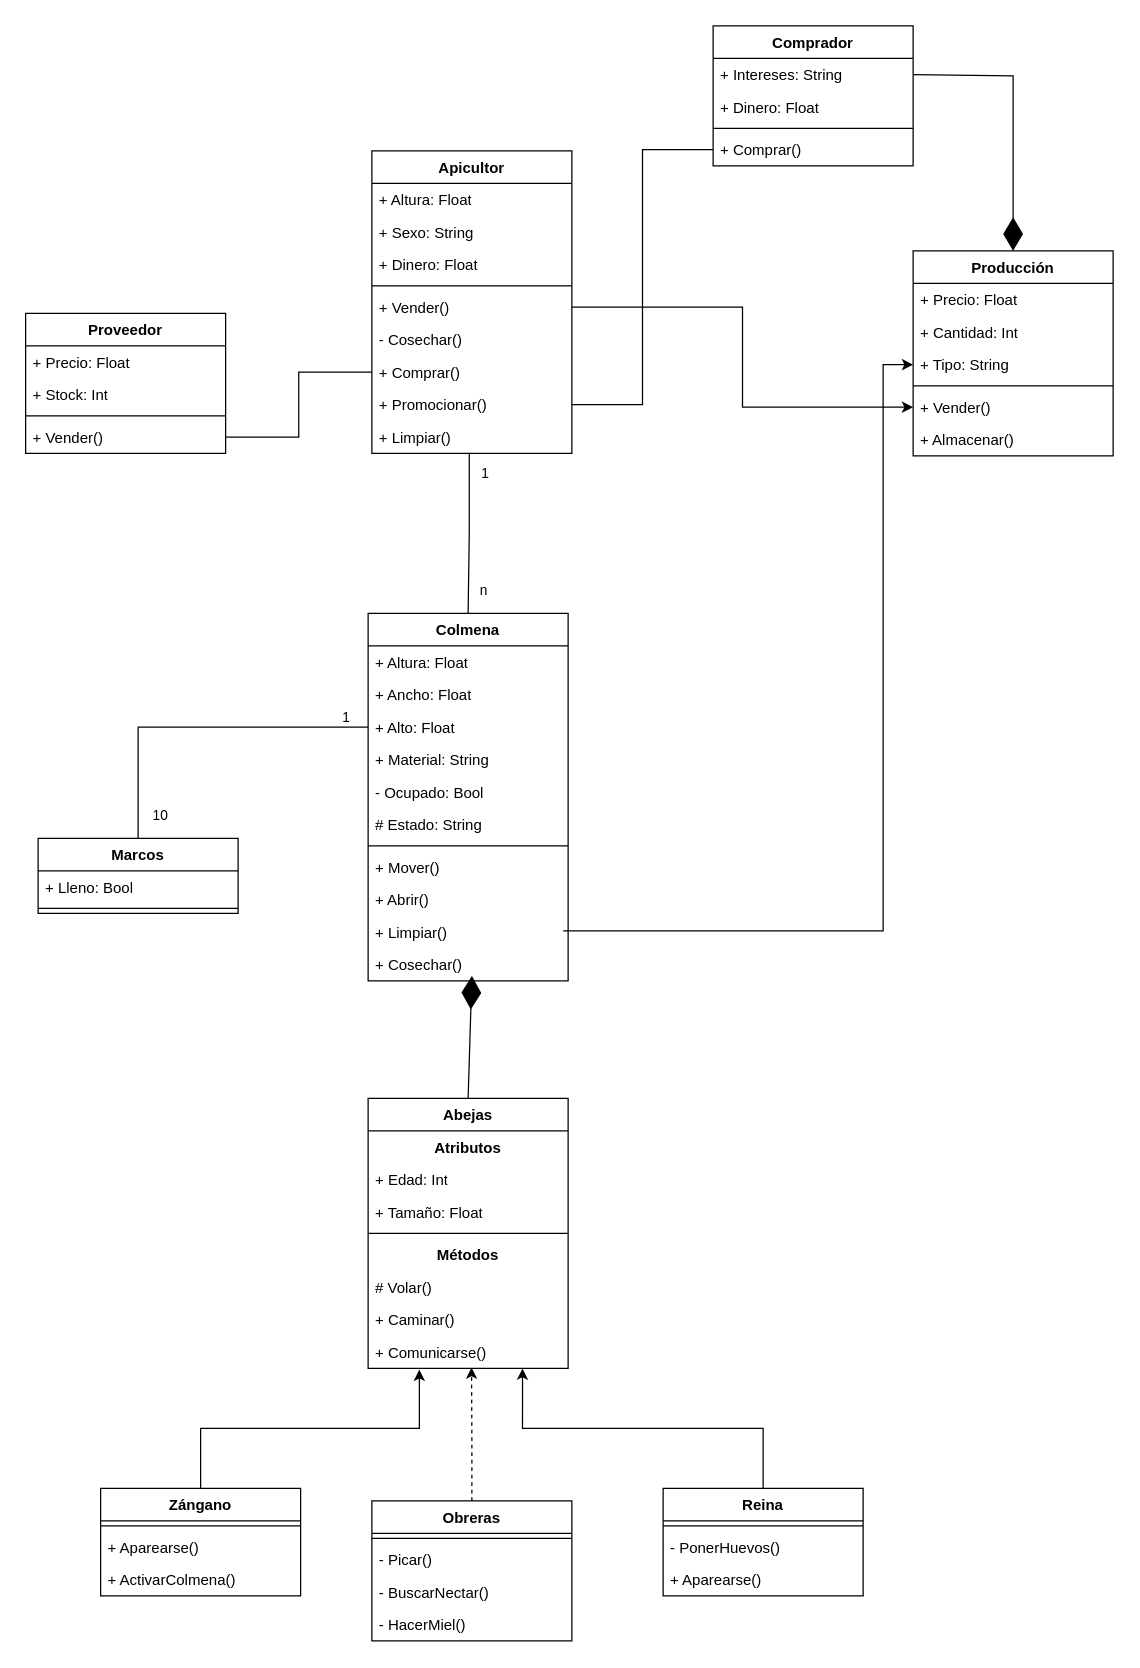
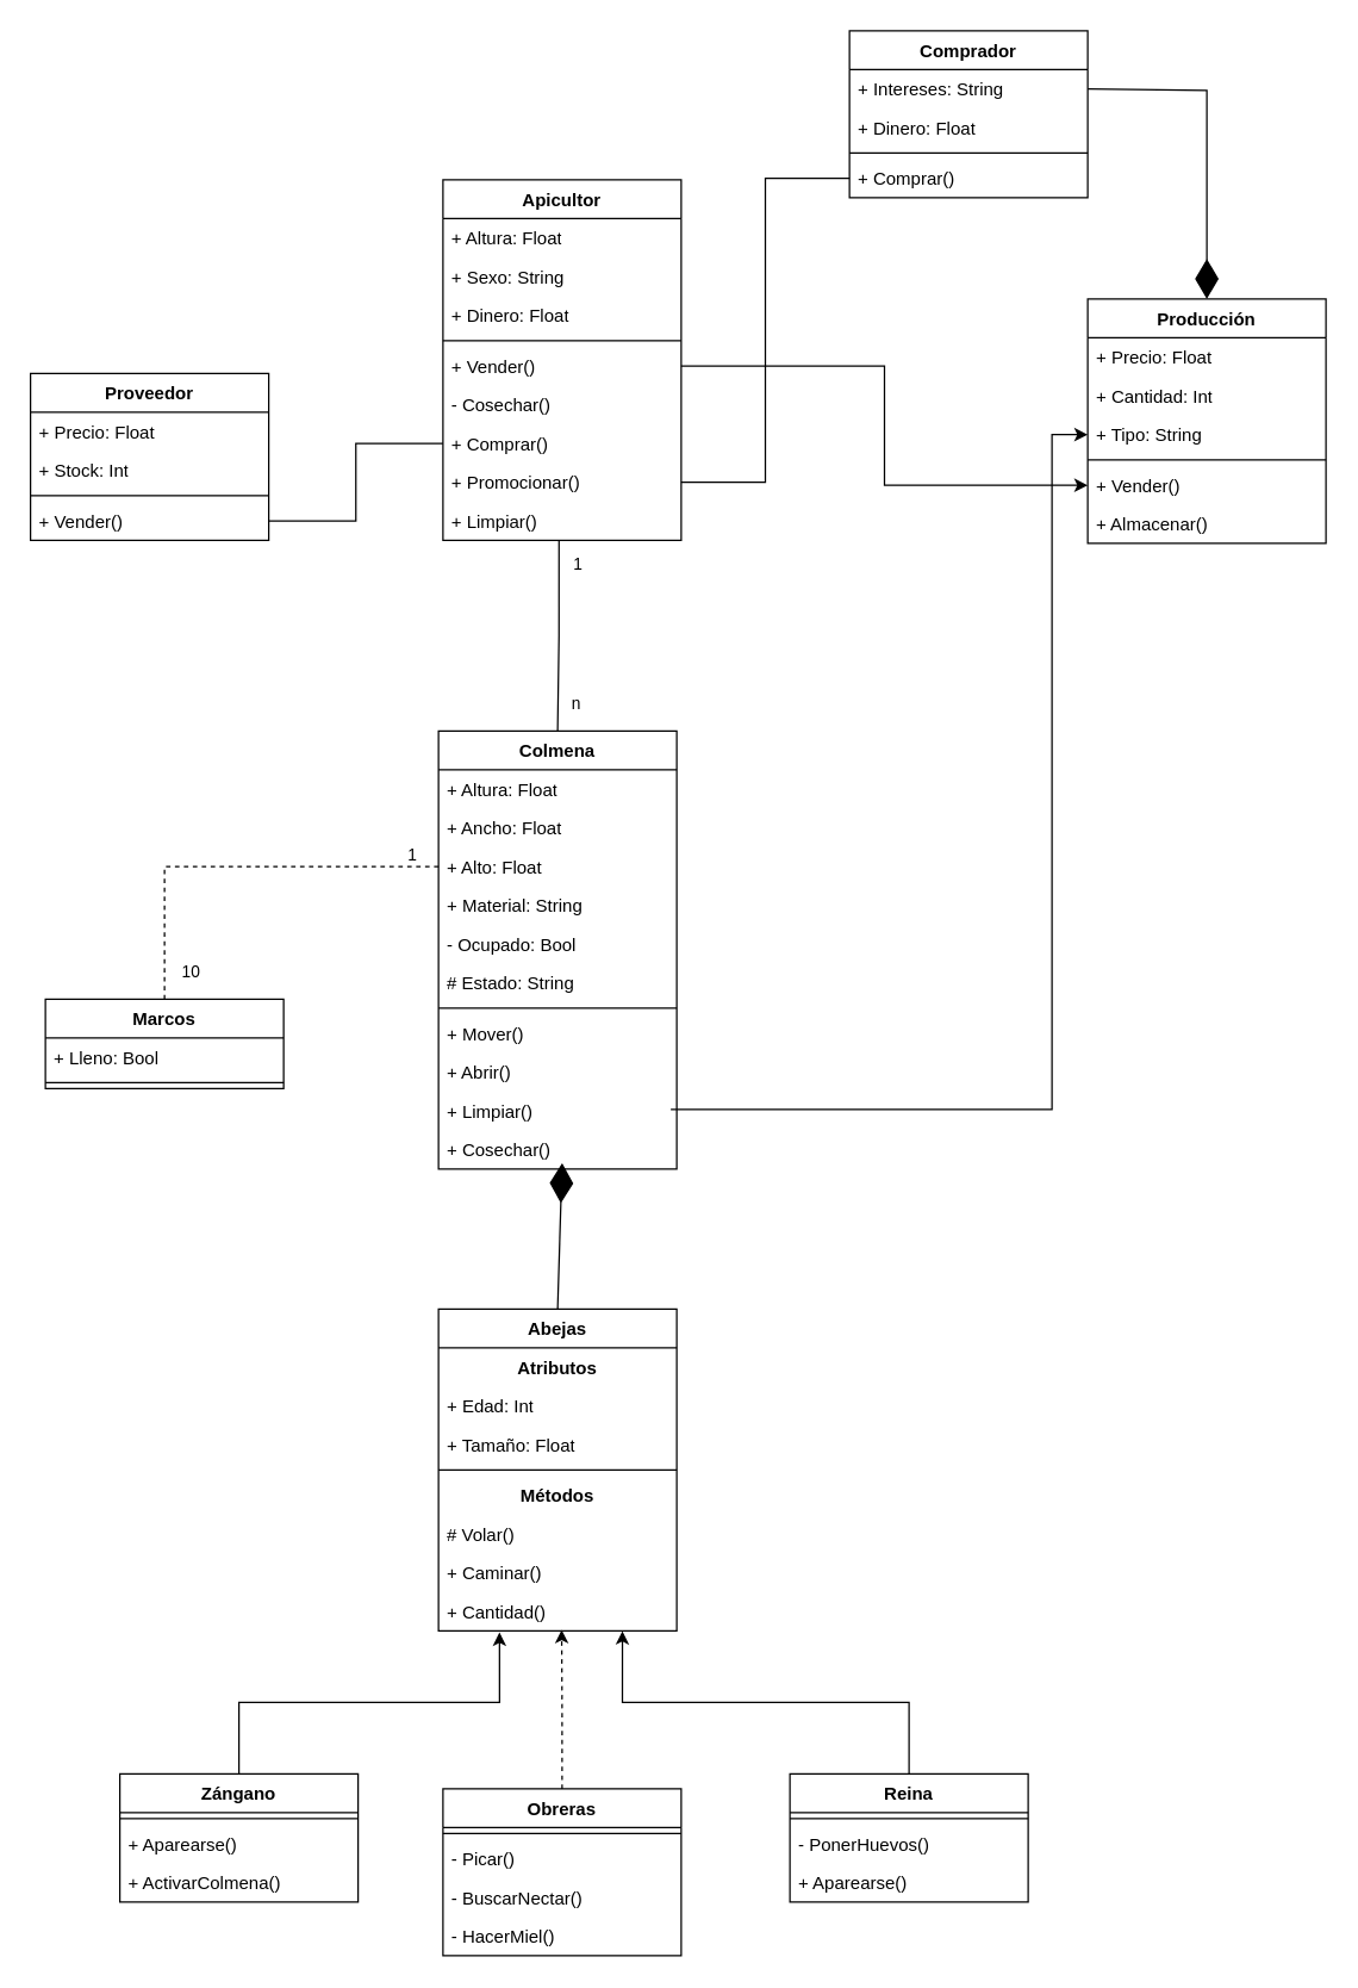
- <mxCell id="57" value="" style="endArrow=none;html=1;edgeStyle=orthogonalEdgeStyle;rounded=0;exitX=0.5;exitY=0;exitDx=0;exitDy=0;entryX=0;entryY=0.5;entryDx=0;entryDy=0;" parent="1" source="54" target="30" edge="1"><mxGeometry relative="1" as="geometry"><mxPoint x="130" y="580" as="sourcePoint" /><mxPoint x="290" y="580" as="targetPoint" /></mxGeometry></mxCell>
+ <mxCell id="57" value="" style="endArrow=none;html=1;edgeStyle=orthogonalEdgeStyle;rounded=0;exitX=0.5;exitY=0;exitDx=0;exitDy=0;entryX=0;entryY=0.5;entryDx=0;entryDy=0;dashed=1;" parent="1" source="54" target="30" edge="1"><mxGeometry relative="1" as="geometry"><mxPoint x="130" y="580" as="sourcePoint" /><mxPoint x="290" y="580" as="targetPoint" /></mxGeometry></mxCell>
- <mxCell id="10" value="+ Comunicarse()" style="text;strokeColor=none;fillColor=none;align=left;verticalAlign=top;spacingLeft=4;spacingRight=4;overflow=hidden;rotatable=0;points=[[0,0.5],[1,0.5]];portConstraint=eastwest;whiteSpace=wrap;html=1;" parent="2" vertex="1"><mxGeometry y="190" width="160" height="26" as="geometry" /></mxCell>
+ <mxCell id="10" value="+ Cantidad()" style="text;strokeColor=none;fillColor=none;align=left;verticalAlign=top;spacingLeft=4;spacingRight=4;overflow=hidden;rotatable=0;points=[[0,0.5],[1,0.5]];portConstraint=eastwest;whiteSpace=wrap;html=1;" parent="2" vertex="1"><mxGeometry y="190" width="160" height="26" as="geometry" /></mxCell>
